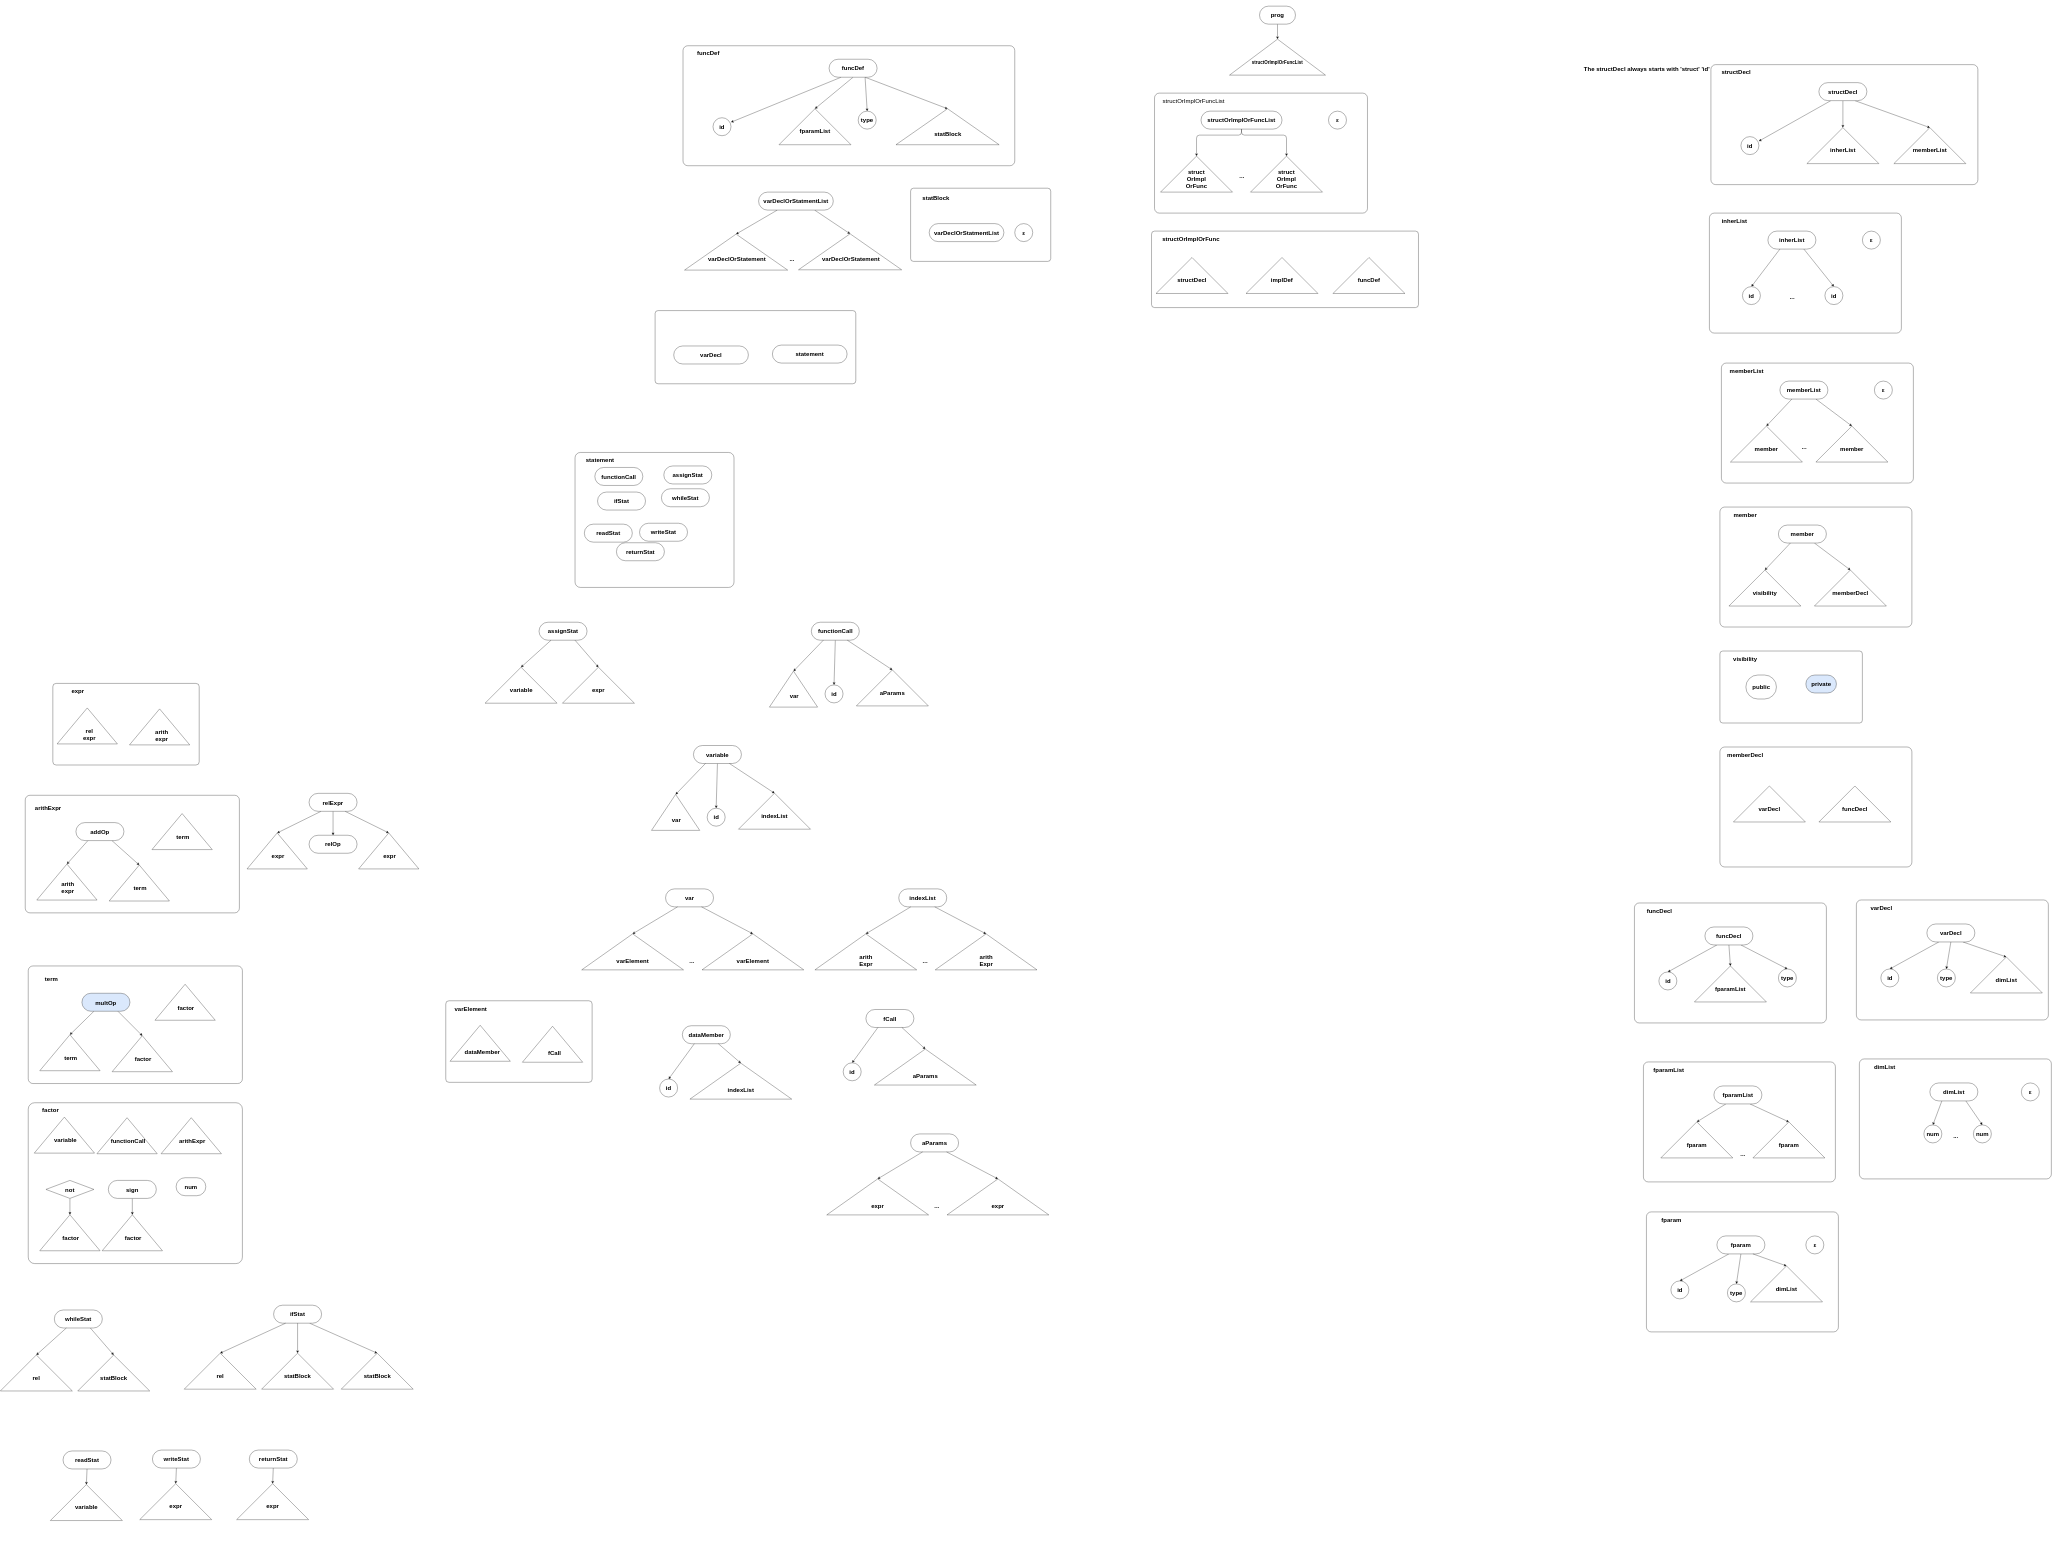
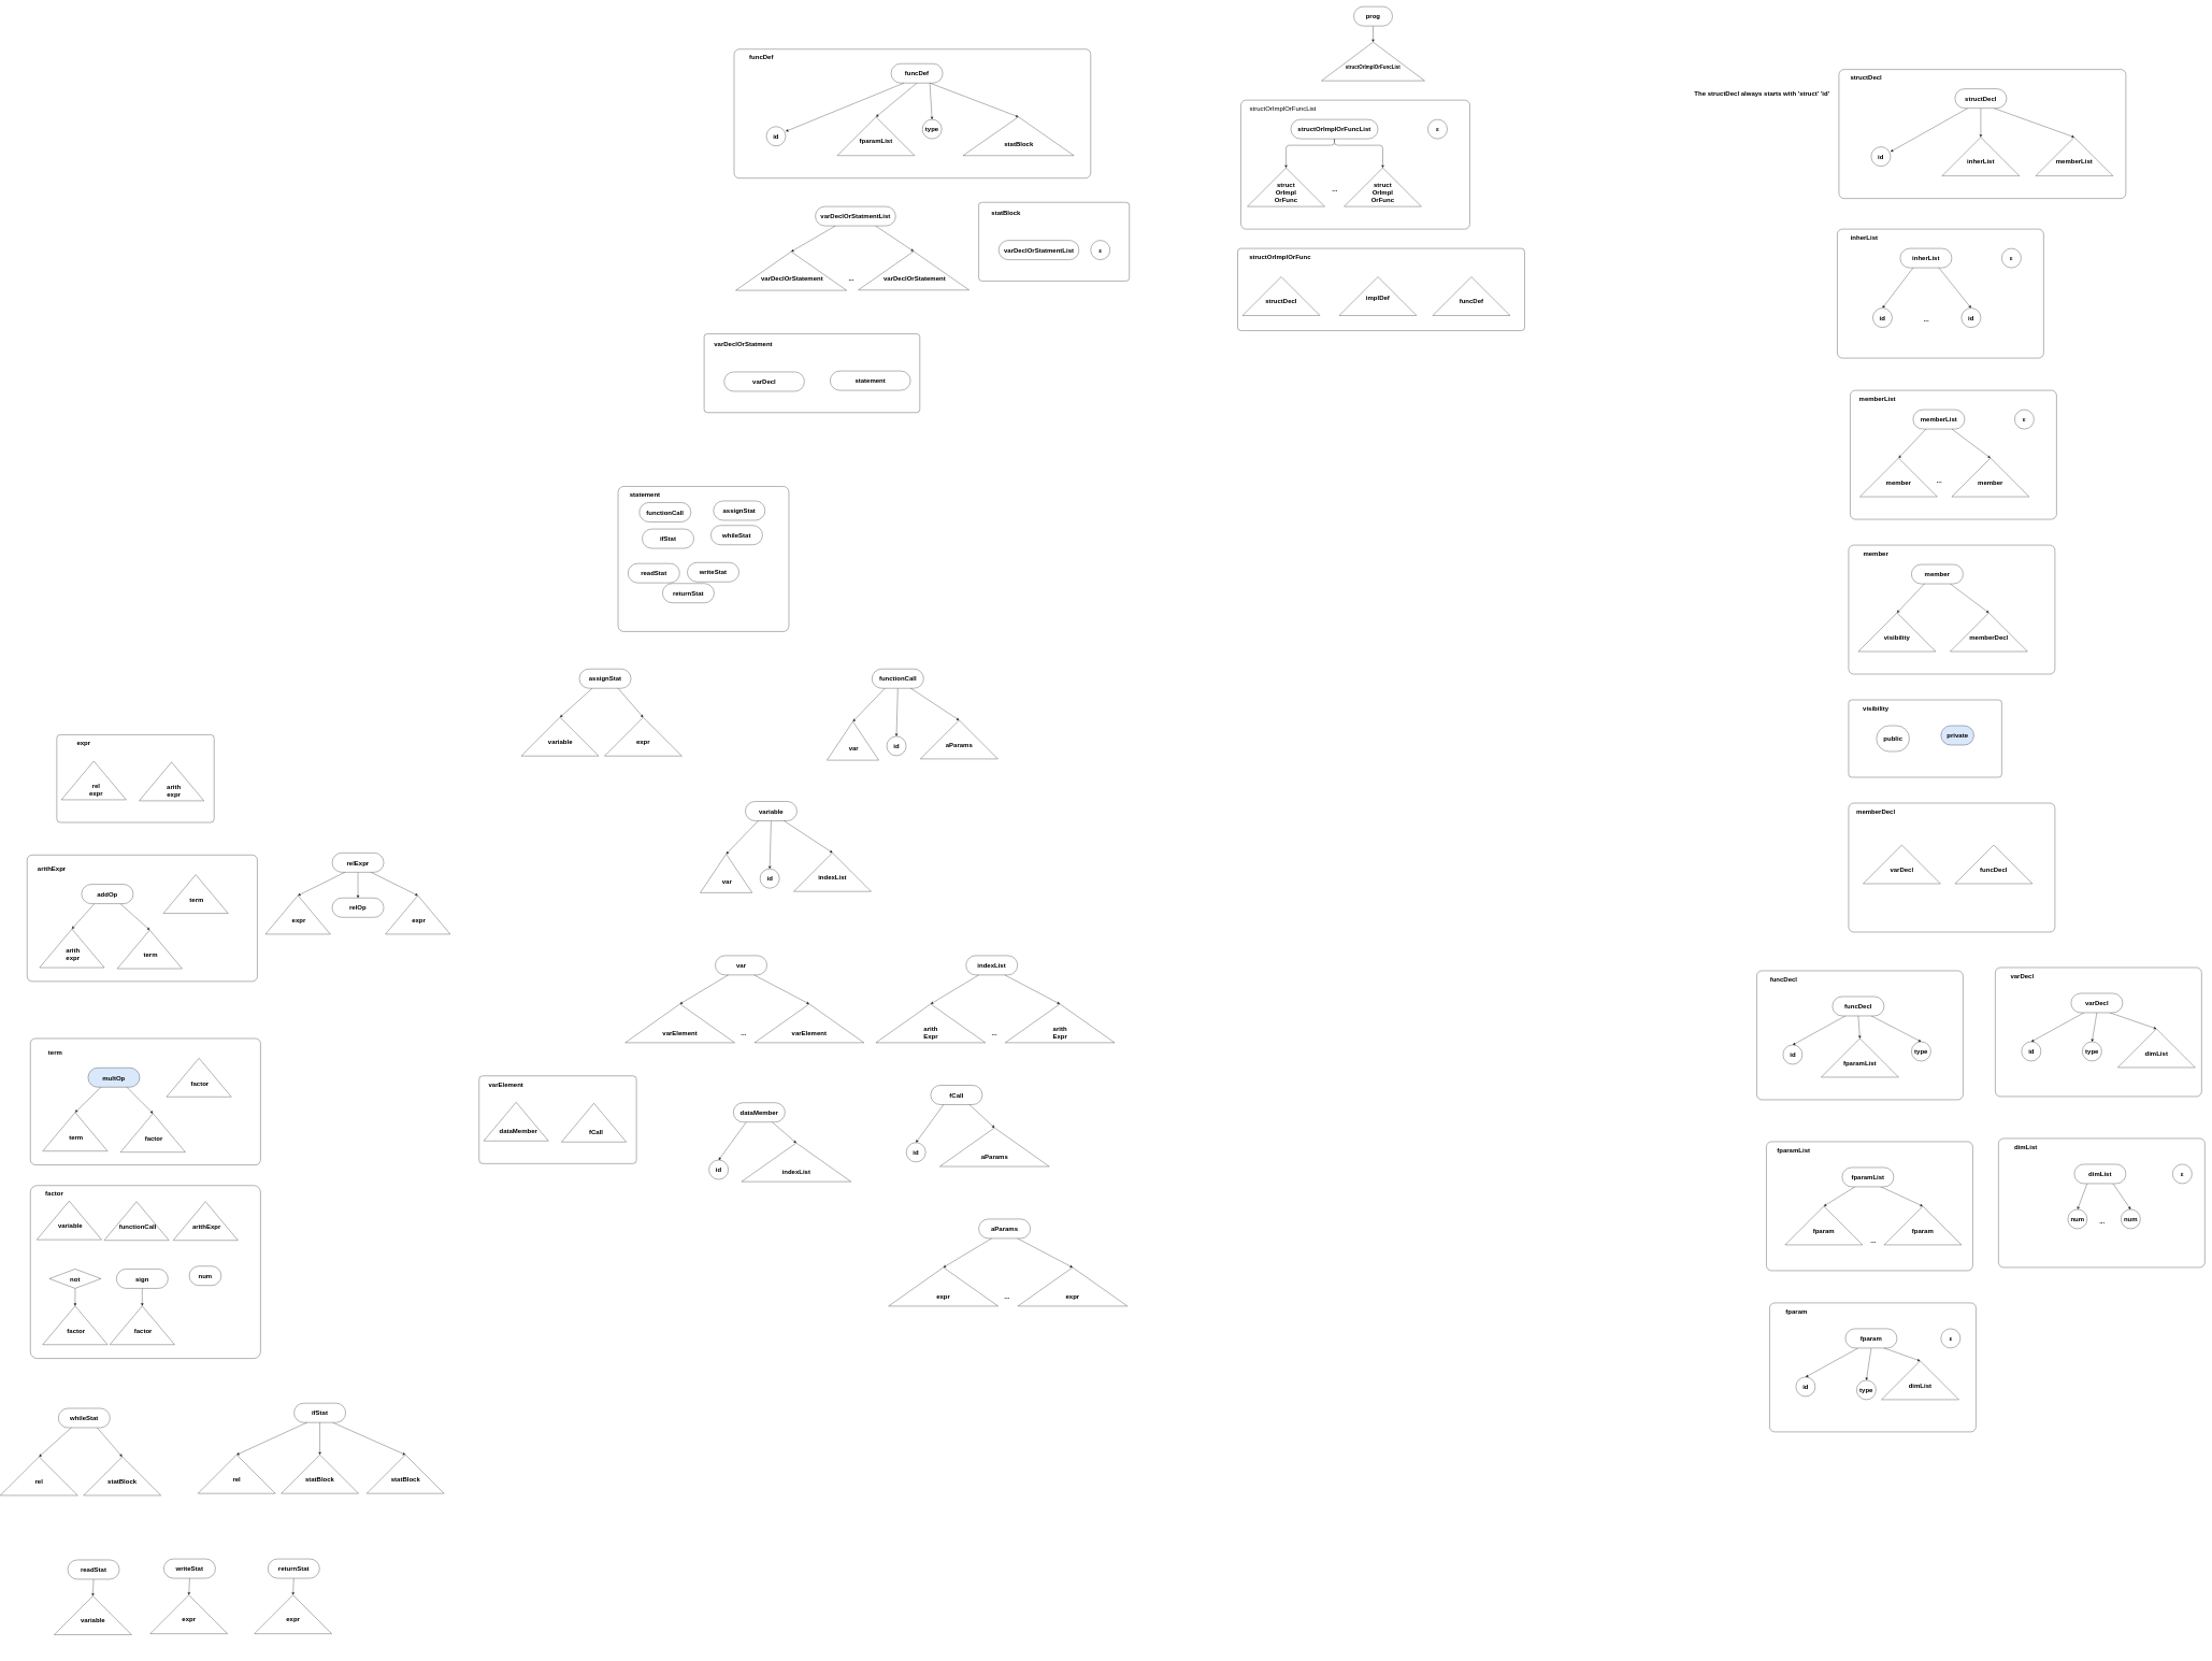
- <mxCell id="55" value="The structDecl always starts with 'struct' 'id'" style="text;html=1;align=center;verticalAlign=middle;resizable=0;points=[];autosize=1;strokeColor=none;fillColor=none;fontSize=20;fontStyle=1" parent="20" vertex="1"><mxGeometry x="5267" y="216" width="429" height="28" as="geometry" /></mxCell>
+ <mxCell id="55" value="The structDecl always starts with 'struct' 'id'" style="text;html=1;align=center;verticalAlign=middle;resizable=0;points=[];autosize=1;strokeColor=none;fillColor=none;fontSize=20;fontStyle=1" parent="20" vertex="1"><mxGeometry x="5242" y="276" width="429" height="28" as="geometry" /></mxCell>
- <mxCell id="42" value="implDef" style="text;html=1;strokeColor=none;fillColor=none;align=center;verticalAlign=middle;whiteSpace=wrap;rounded=0;fontSize=20;fontStyle=1" parent="20" vertex="1"><mxGeometry x="4231" y="913" width="70" height="40" as="geometry" /></mxCell>
+ <mxCell id="42" value="implDef" style="text;html=1;strokeColor=none;fillColor=none;align=center;verticalAlign=middle;whiteSpace=wrap;rounded=0;fontSize=20;fontStyle=1" parent="20" vertex="1"><mxGeometry x="4231" y="903" width="70" height="40" as="geometry" /></mxCell>
+ <mxCell id="208" value="varDeclOrStatment" style="text;html=1;align=center;verticalAlign=middle;resizable=0;points=[];autosize=1;strokeColor=none;fillColor=none;fontSize=20;fontStyle=1" parent="20" vertex="1"><mxGeometry x="2201" y="1053" width="191" height="28" as="geometry" /></mxCell>
